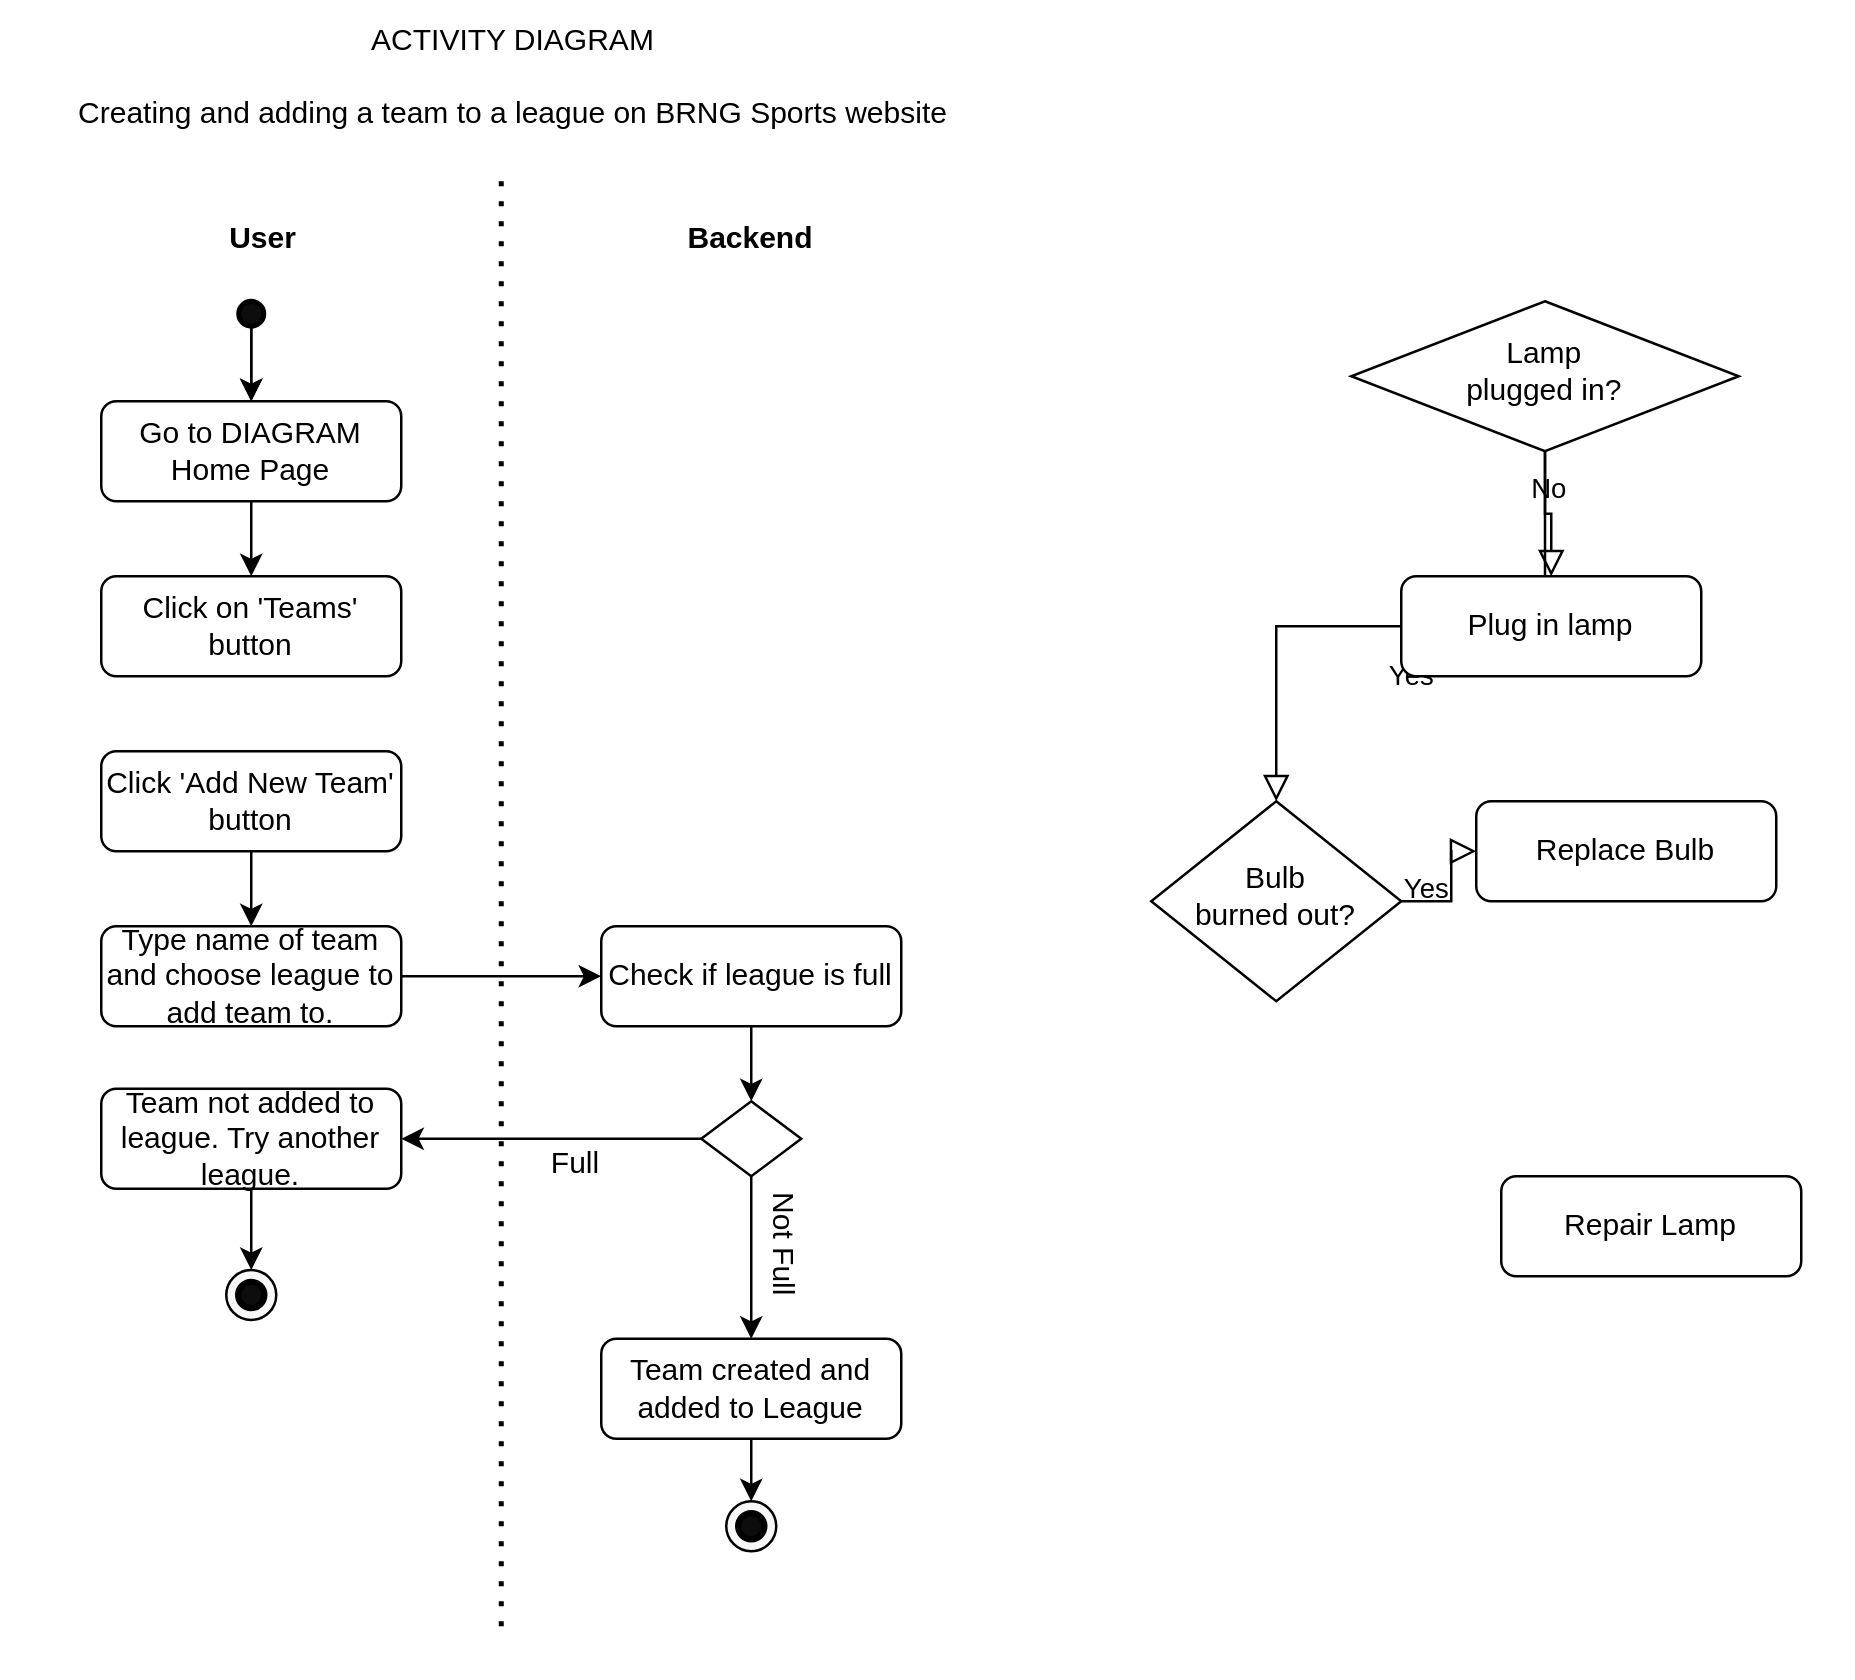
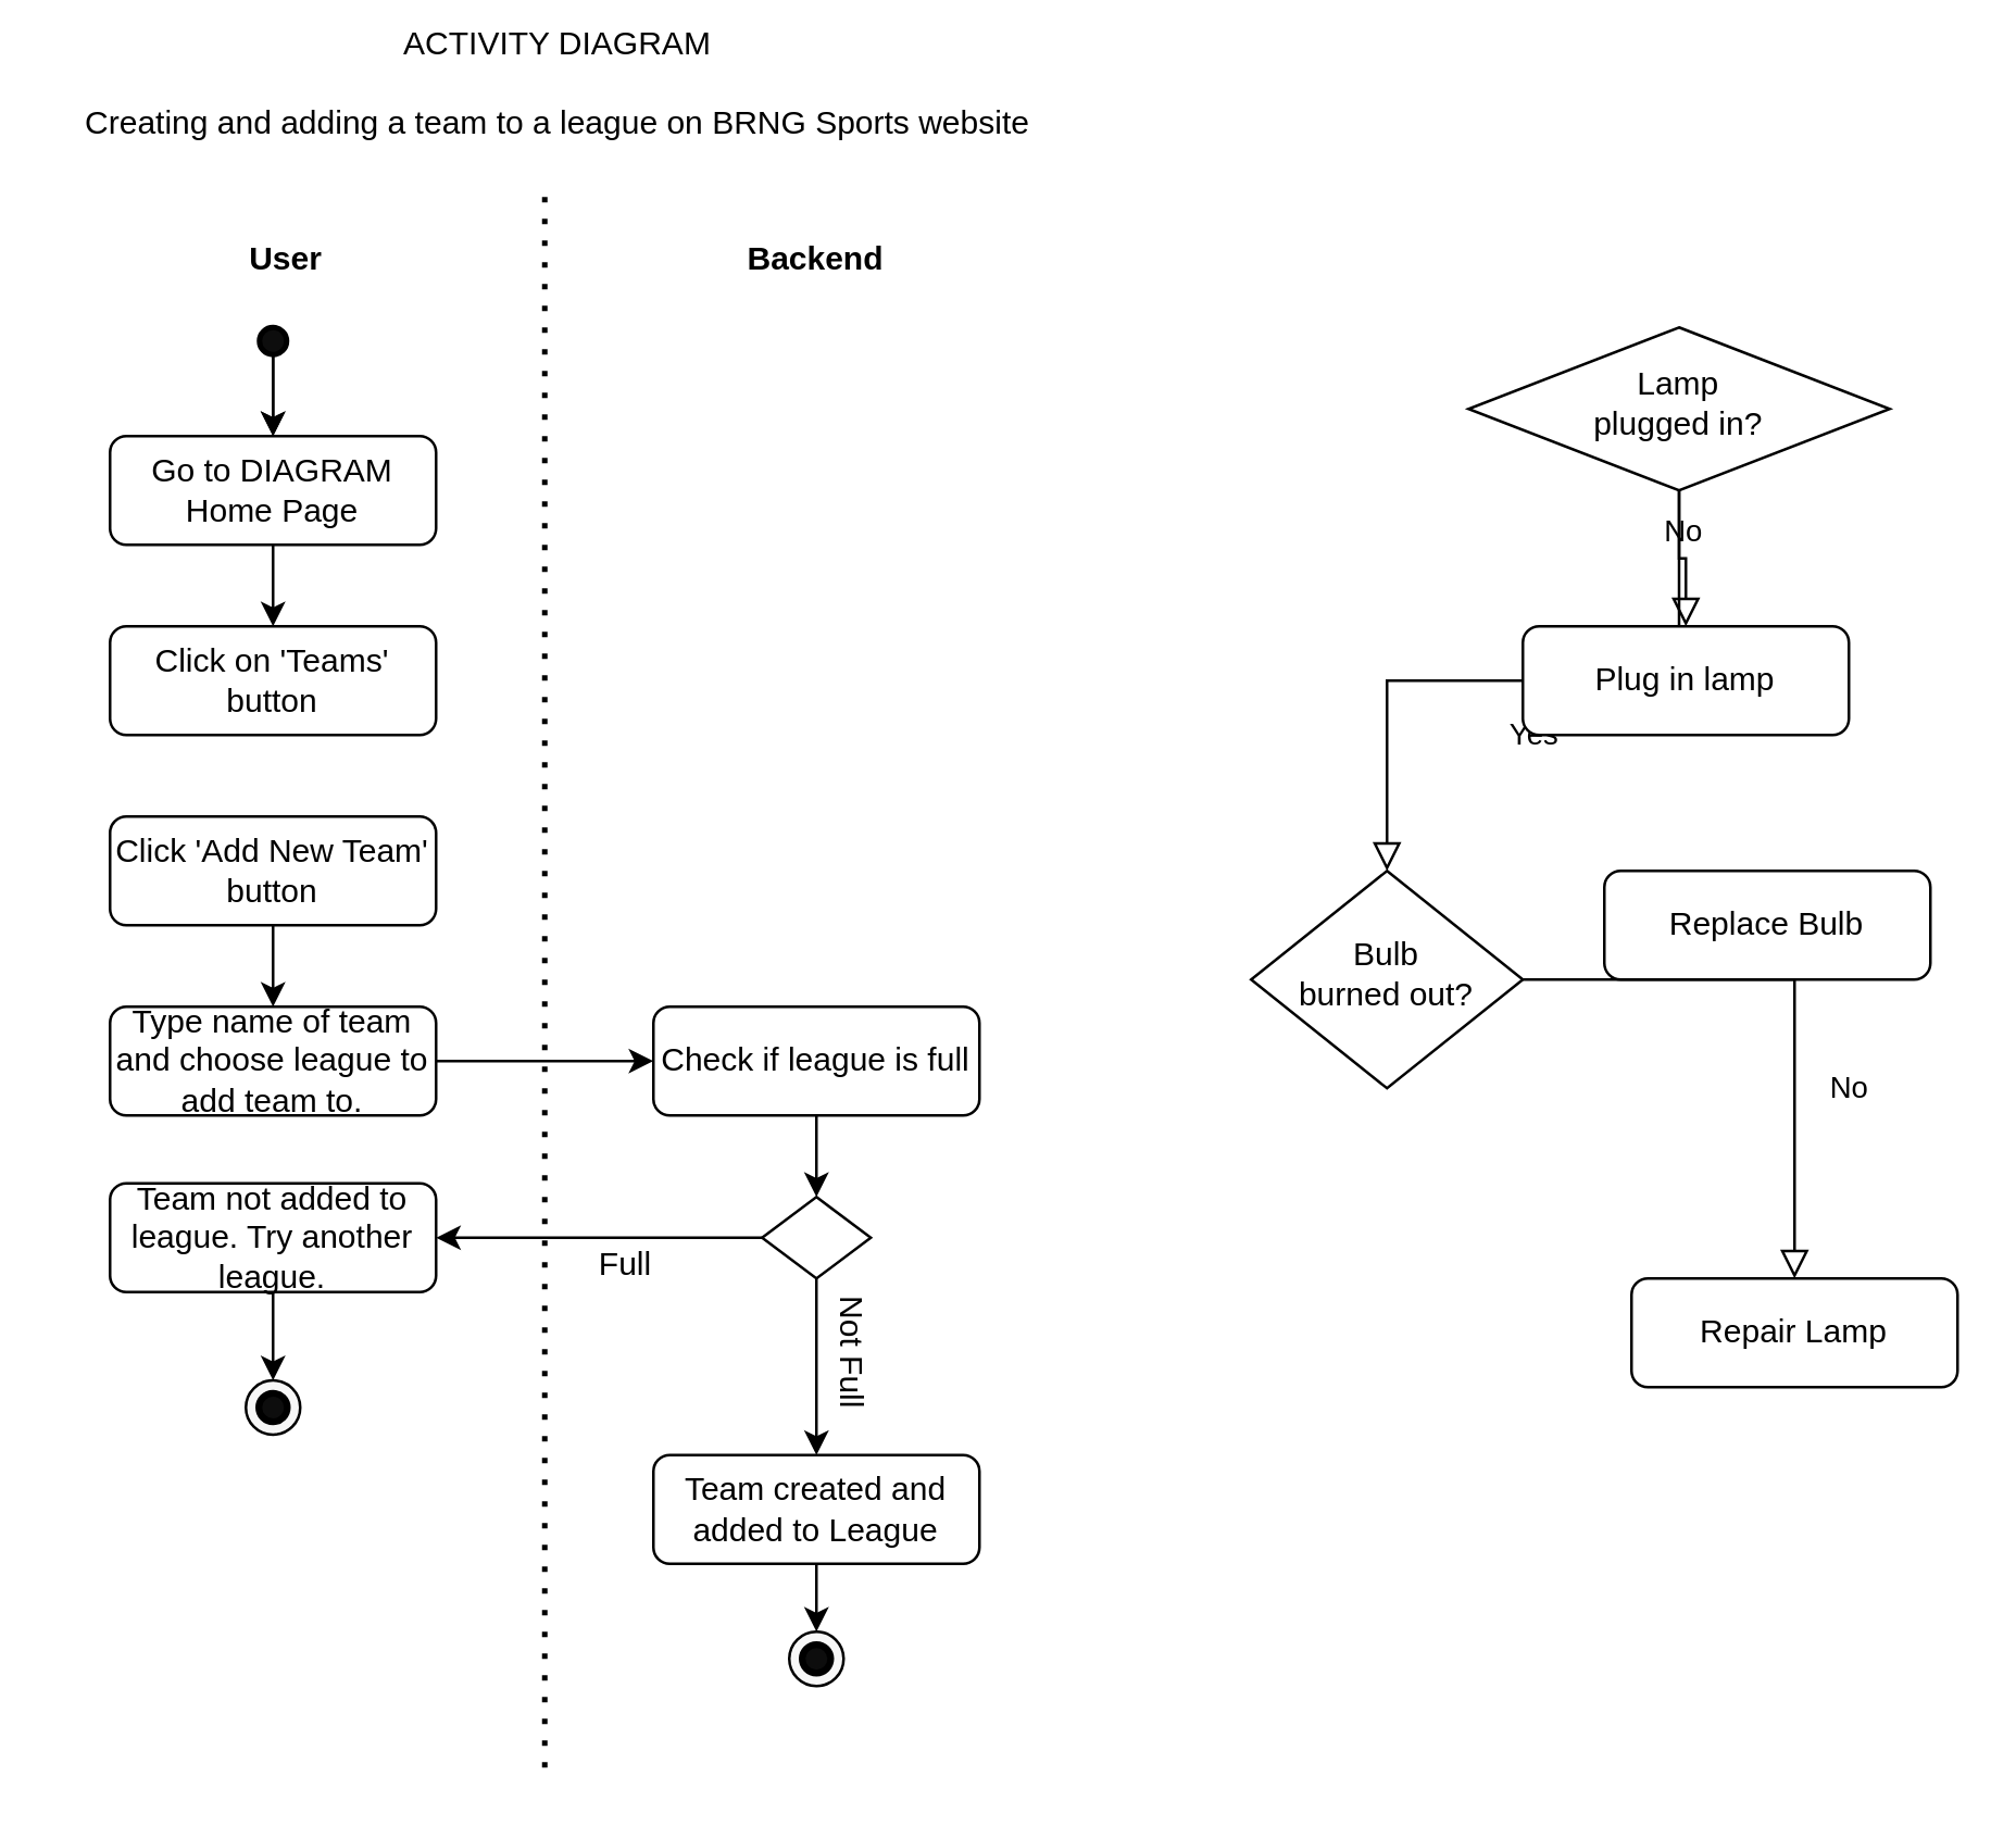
- <mxCell id="9" value="Yes" style="edgeStyle=orthogonalEdgeStyle;rounded=0;html=1;jettySize=auto;orthogonalLoop=1;fontSize=11;endArrow=block;endFill=0;endSize=8;strokeWidth=1;shadow=0;labelBackgroundColor=none;" parent="1" source="10" target="12" edge="1"><mxGeometry y="10" relative="1" as="geometry"><mxPoint as="offset" /></mxGeometry></mxCell>
+ <mxCell id="8" value="No" style="rounded=0;html=1;jettySize=auto;orthogonalLoop=1;fontSize=11;endArrow=block;endFill=0;endSize=8;strokeWidth=1;shadow=0;labelBackgroundColor=none;edgeStyle=orthogonalEdgeStyle;" parent="1" source="10" target="11" edge="1"><mxGeometry x="0.333" y="20" relative="1" as="geometry"><mxPoint as="offset" /></mxGeometry></mxCell>
